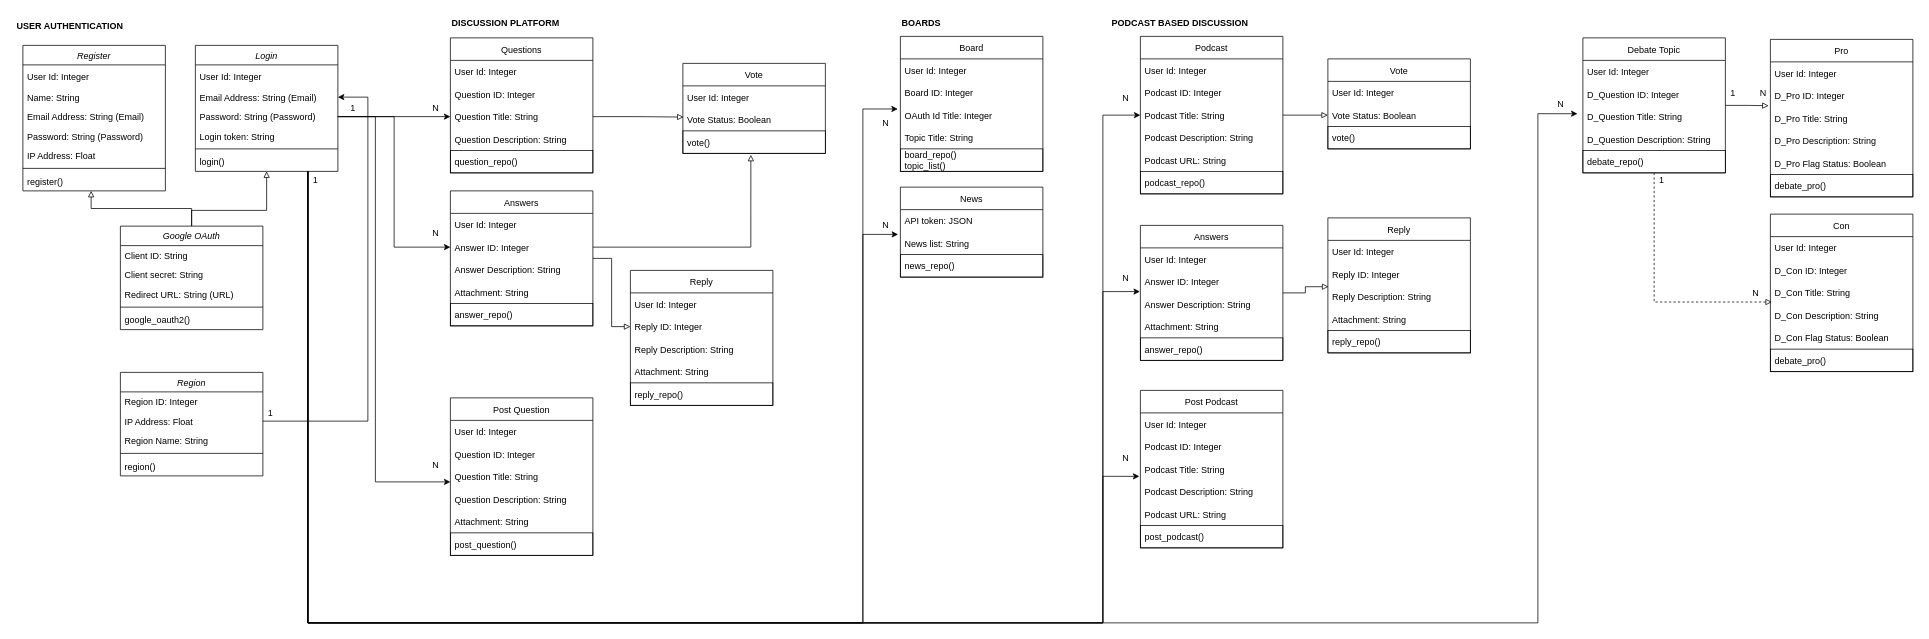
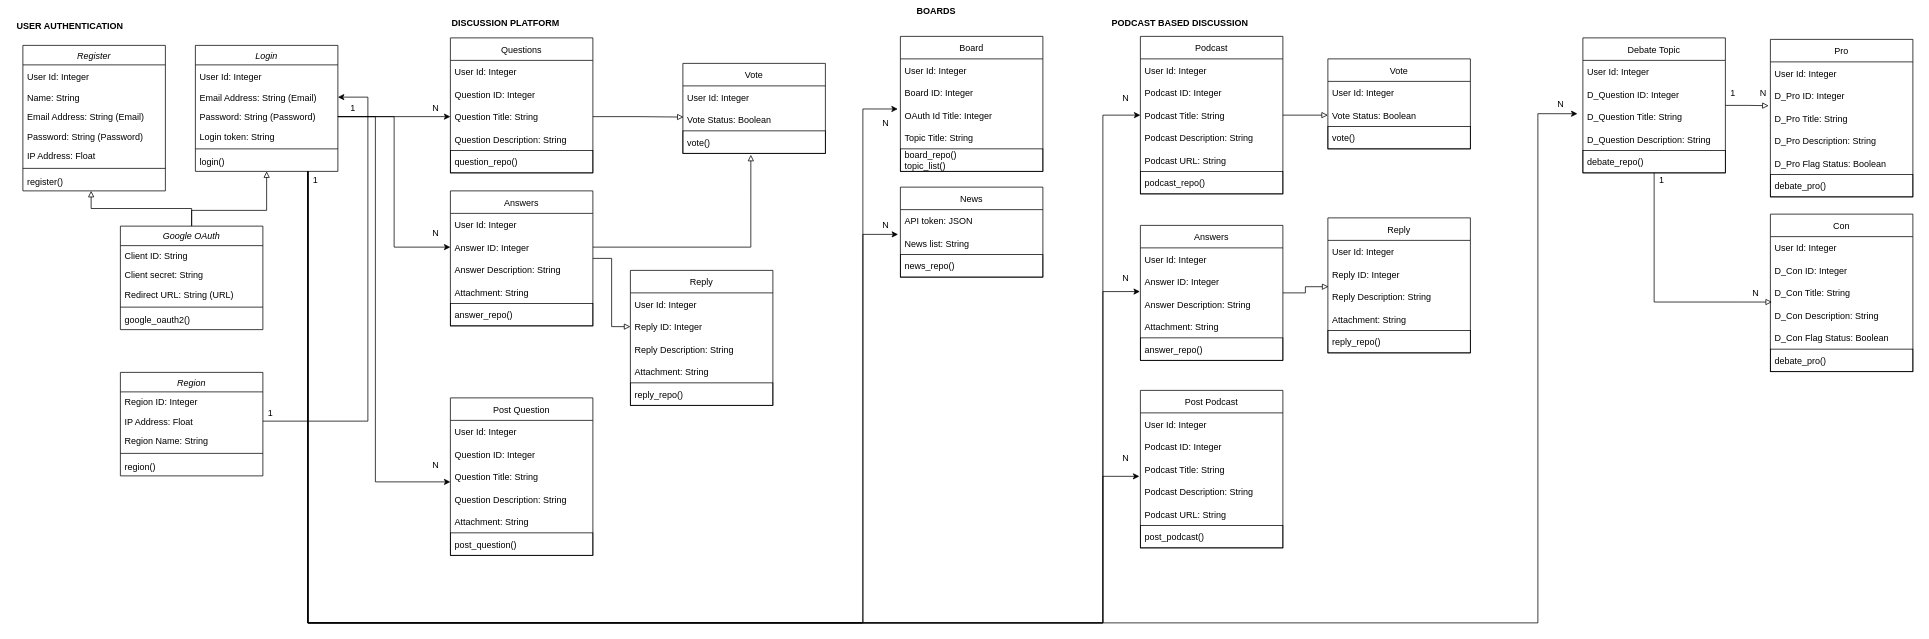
- <mxCell id="72" value="&lt;b&gt;BOARDS&lt;/b&gt;" style="text;html=1;resizable=0;autosize=1;align=left;verticalAlign=middle;points=[];fillColor=none;strokeColor=none;rounded=0;" parent="1" vertex="1"><mxGeometry x="1200" y="20" width="70" height="20" as="geometry" /></mxCell>
+ <mxCell id="72" value="&lt;b&gt;BOARDS&lt;/b&gt;" style="text;html=1;resizable=0;autosize=1;align=left;verticalAlign=middle;points=[];fillColor=none;strokeColor=none;rounded=0;" parent="1" vertex="1"><mxGeometry x="1220" y="5" width="70" height="20" as="geometry" /></mxCell>
- <mxCell id="130" style="edgeStyle=orthogonalEdgeStyle;rounded=0;orthogonalLoop=1;jettySize=auto;html=1;entryX=0.011;entryY=-0.093;entryDx=0;entryDy=0;entryPerimeter=0;endArrow=block;endFill=0;dashed=1;" parent="1" source="132" target="149" edge="1"><mxGeometry relative="1" as="geometry" /></mxCell>
+ <mxCell id="130" style="edgeStyle=orthogonalEdgeStyle;rounded=0;orthogonalLoop=1;jettySize=auto;html=1;entryX=0.011;entryY=-0.093;entryDx=0;entryDy=0;entryPerimeter=0;endArrow=block;endFill=0;" parent="1" source="132" target="149" edge="1"><mxGeometry relative="1" as="geometry" /></mxCell>
